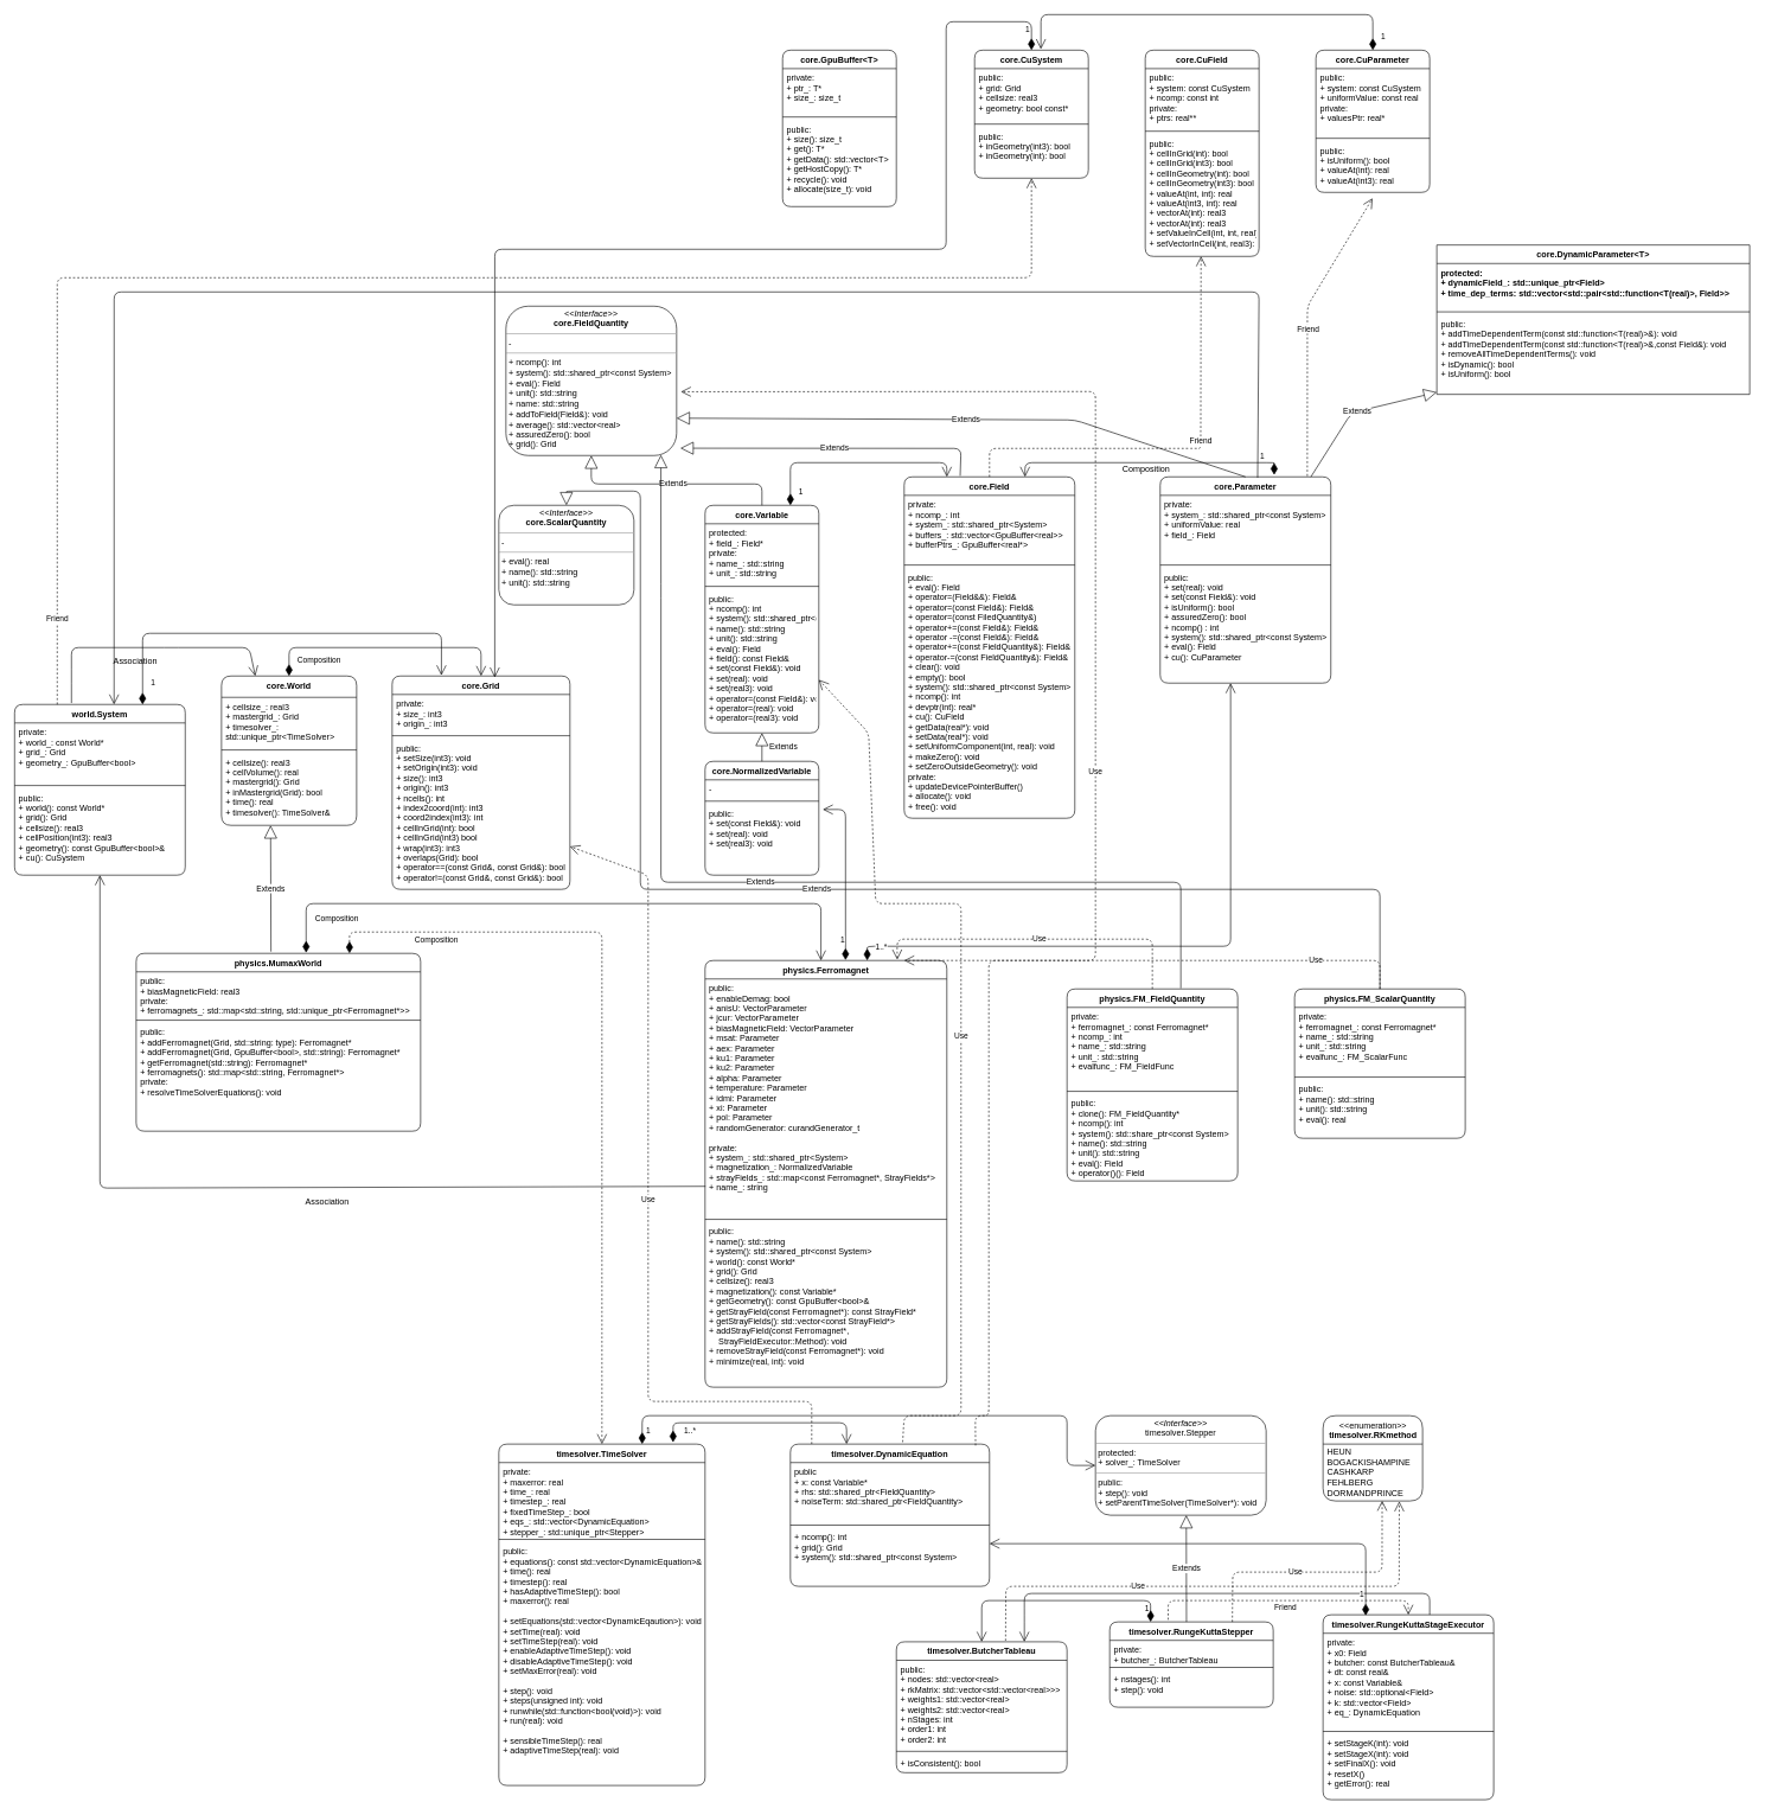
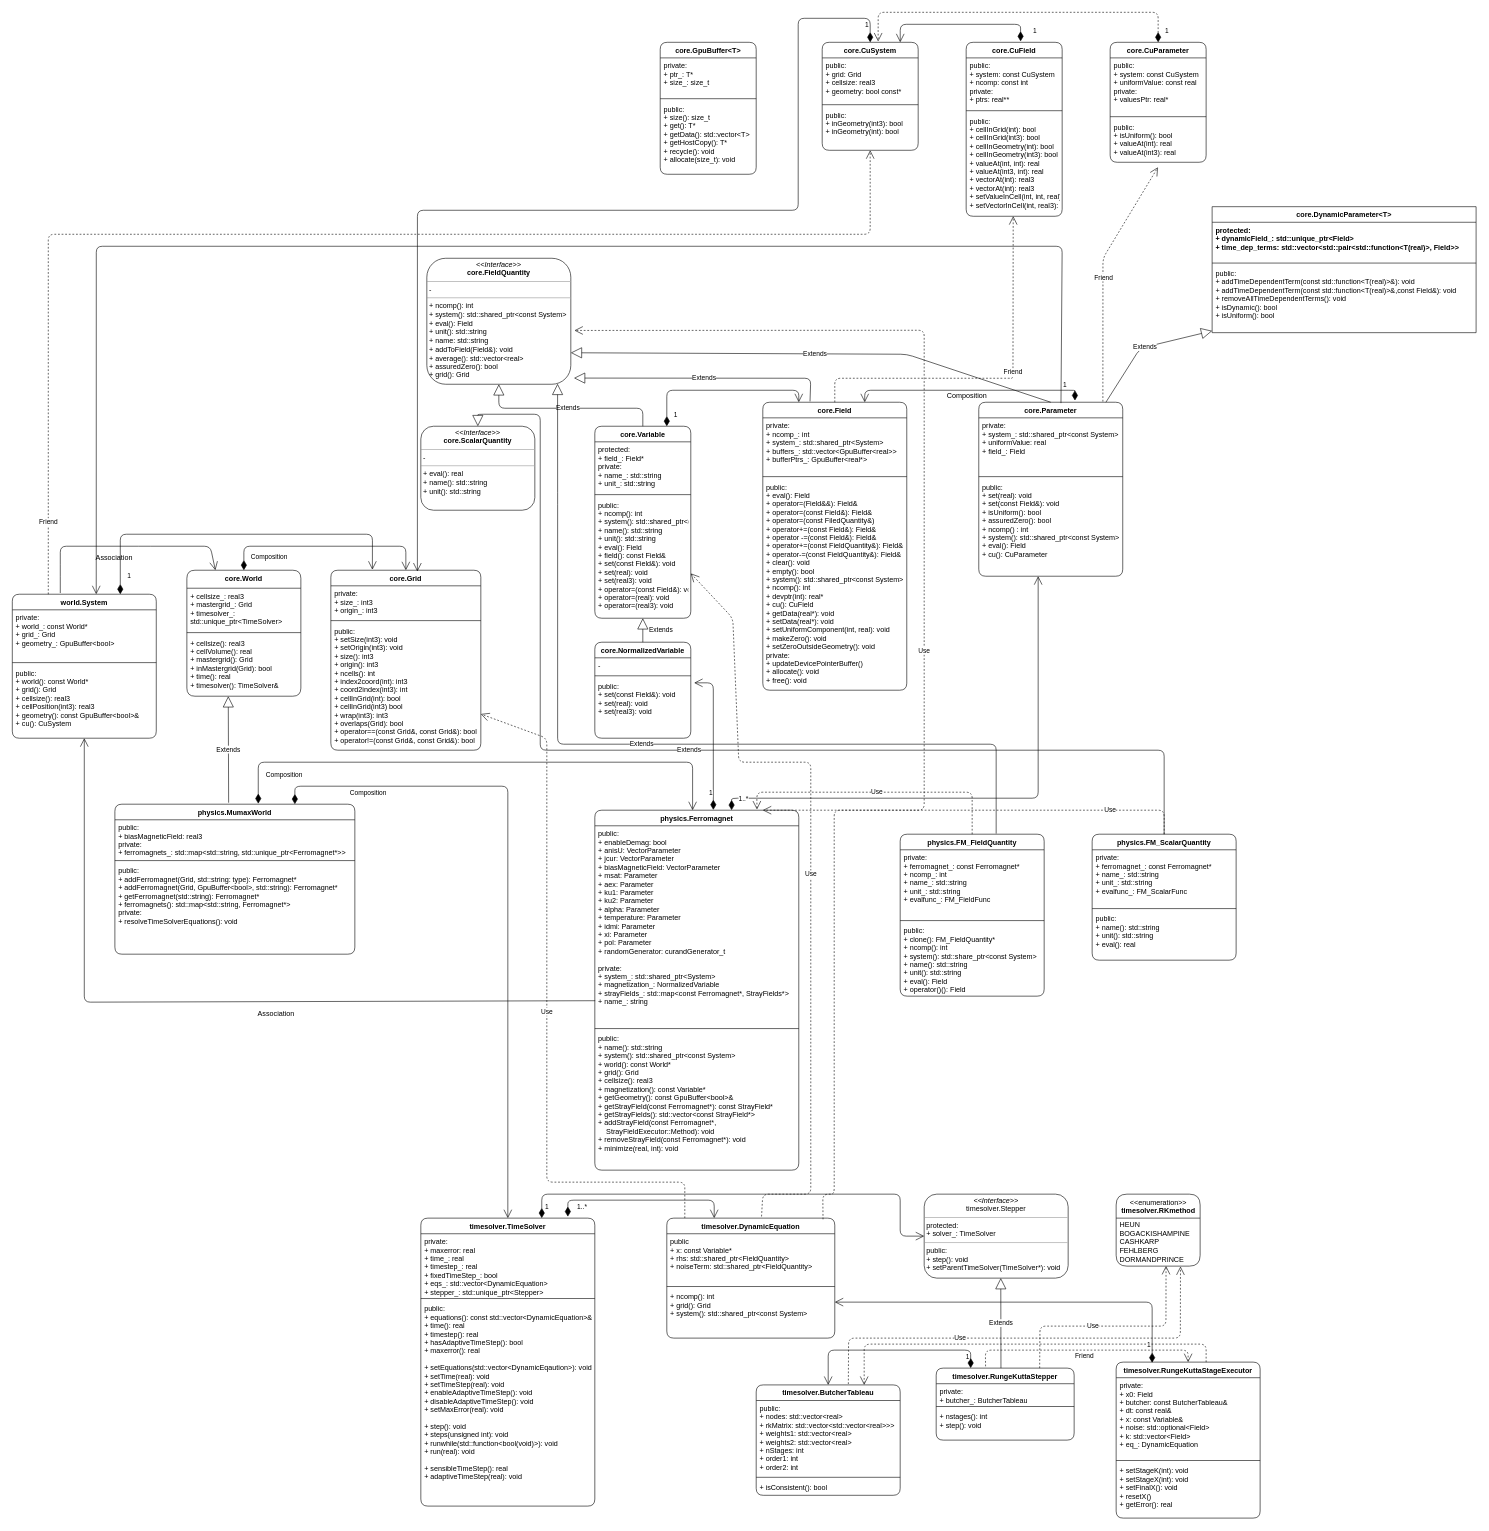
- <mxCell id="123" value="1" style="endArrow=open;html=1;endSize=12;startArrow=diamondThin;startSize=14;startFill=1;edgeStyle=orthogonalEdgeStyle;align=left;verticalAlign=bottom;entryX=0.583;entryY=-0.008;entryDx=0;entryDy=0;entryPerimeter=0;" parent="1" source="56" target="111" edge="1"><mxGeometry x="-0.965" y="-10" relative="1" as="geometry"><mxPoint x="1940" y="10" as="sourcePoint" /><mxPoint x="1970" y="10" as="targetPoint" /><Array as="points"><mxPoint x="1930" y="20" /><mxPoint x="1463" y="20" /></Array><mxPoint as="offset" /></mxGeometry></mxCell>
+ <mxCell id="123" value="1" style="endArrow=open;html=1;endSize=12;startArrow=diamondThin;startSize=14;startFill=1;edgeStyle=orthogonalEdgeStyle;align=left;verticalAlign=bottom;entryX=0.583;entryY=-0.008;entryDx=0;entryDy=0;entryPerimeter=0;dashed=1;" parent="1" source="56" target="111" edge="1"><mxGeometry x="-0.965" y="-10" relative="1" as="geometry"><mxPoint x="1940" y="10" as="sourcePoint" /><mxPoint x="1970" y="10" as="targetPoint" /><Array as="points"><mxPoint x="1930" y="20" /><mxPoint x="1463" y="20" /></Array><mxPoint as="offset" /></mxGeometry></mxCell>
+ <mxCell id="124" value="1" style="endArrow=open;html=1;endSize=12;startArrow=diamondThin;startSize=14;startFill=1;edgeStyle=orthogonalEdgeStyle;align=left;verticalAlign=bottom;entryX=0.813;entryY=0;entryDx=0;entryDy=0;entryPerimeter=0;exitX=0.567;exitY=-0.005;exitDx=0;exitDy=0;exitPerimeter=0;" parent="1" source="115" target="111" edge="1"><mxGeometry x="-0.934" y="-19" relative="1" as="geometry"><mxPoint x="1610" y="40" as="sourcePoint" /><mxPoint x="1770" y="40" as="targetPoint" /><Array as="points"><mxPoint x="1701" y="40" /><mxPoint x="1500" y="40" /></Array><mxPoint as="offset" /></mxGeometry></mxCell>
- <mxCell id="14" value="Composition" style="endArrow=open;html=1;endSize=12;startArrow=diamondThin;startSize=14;startFill=1;edgeStyle=orthogonalEdgeStyle;align=left;verticalAlign=bottom;entryX=0.5;entryY=0;entryDx=0;entryDy=0;exitX=0.75;exitY=0;exitDx=0;exitDy=0;dashed=1;" parent="1" source="6" target="10" edge="1"><mxGeometry x="-0.782" y="-20" relative="1" as="geometry"><mxPoint x="471" y="1310" as="sourcePoint" /><mxPoint x="731" y="1429.5" as="targetPoint" /><Array as="points"><mxPoint x="491" y="1310" /><mxPoint x="846" y="1310" /></Array><mxPoint as="offset" /></mxGeometry></mxCell>
+ <mxCell id="14" value="Composition" style="endArrow=open;html=1;endSize=12;startArrow=diamondThin;startSize=14;startFill=1;edgeStyle=orthogonalEdgeStyle;align=left;verticalAlign=bottom;entryX=0.5;entryY=0;entryDx=0;entryDy=0;exitX=0.75;exitY=0;exitDx=0;exitDy=0;" parent="1" source="6" target="10" edge="1"><mxGeometry x="-0.782" y="-20" relative="1" as="geometry"><mxPoint x="471" y="1310" as="sourcePoint" /><mxPoint x="731" y="1429.5" as="targetPoint" /><Array as="points"><mxPoint x="491" y="1310" /><mxPoint x="846" y="1310" /></Array><mxPoint as="offset" /></mxGeometry></mxCell>
- <mxCell id="127" value="" style="endArrow=open;endFill=1;endSize=12;html=1;exitX=0.625;exitY=0;exitDx=0;exitDy=0;exitPerimeter=0;entryX=0.75;entryY=0;entryDx=0;entryDy=0;" parent="1" source="95" target="102" edge="1"><mxGeometry width="160" relative="1" as="geometry"><mxPoint x="2010" y="2240" as="sourcePoint" /><mxPoint x="2170" y="2240" as="targetPoint" /><Array as="points"><mxPoint x="2010" y="2240" /><mxPoint x="1440" y="2240" /><mxPoint x="1440" y="2270" /></Array></mxGeometry></mxCell>
+ <mxCell id="127" value="" style="endArrow=open;endFill=1;endSize=12;html=1;exitX=0.625;exitY=0;exitDx=0;exitDy=0;exitPerimeter=0;entryX=0.75;entryY=0;entryDx=0;entryDy=0;dashed=1;" parent="1" source="95" target="102" edge="1"><mxGeometry width="160" relative="1" as="geometry"><mxPoint x="2010" y="2240" as="sourcePoint" /><mxPoint x="2170" y="2240" as="targetPoint" /><Array as="points"><mxPoint x="2010" y="2240" /><mxPoint x="1440" y="2240" /><mxPoint x="1440" y="2270" /></Array></mxGeometry></mxCell>
